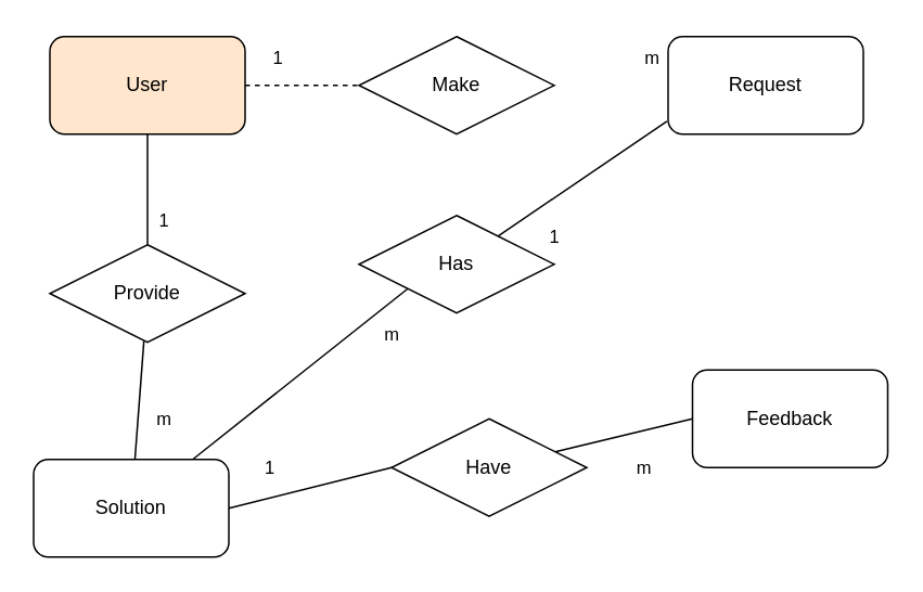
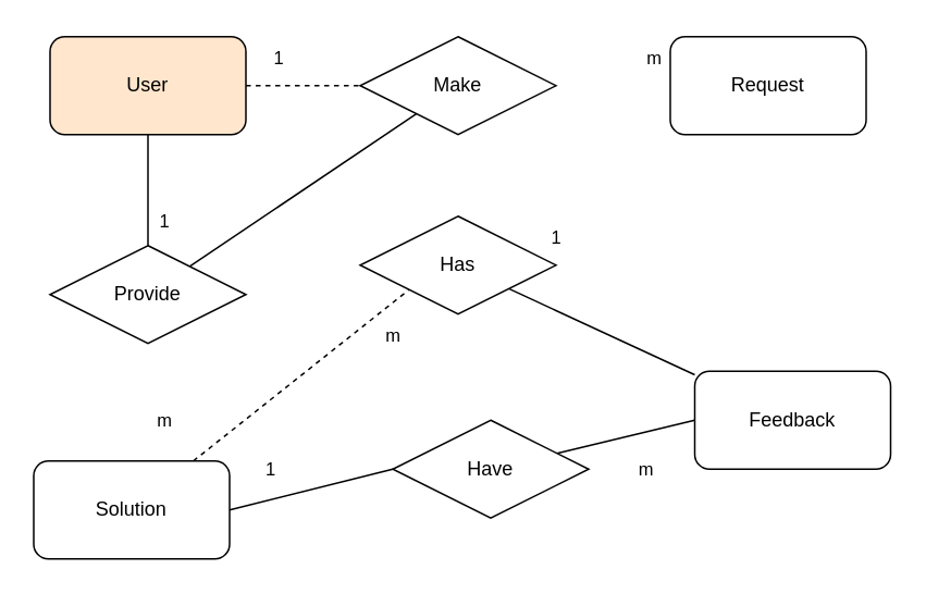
- <mxCell id="22" style="edgeStyle=none;rounded=0;orthogonalLoop=1;jettySize=auto;html=1;entryX=-0.006;entryY=0.867;entryDx=0;entryDy=0;entryPerimeter=0;strokeColor=default;align=center;verticalAlign=middle;fontFamily=Helvetica;fontSize=11;fontColor=default;labelBackgroundColor=default;endArrow=none;endFill=0;" edge="1" parent="1" source="17" target="6"><mxGeometry relative="1" as="geometry" /></mxCell>
+ <mxCell id="22" style="edgeStyle=none;rounded=0;orthogonalLoop=1;jettySize=auto;html=1;strokeColor=default;align=center;verticalAlign=middle;fontFamily=Helvetica;fontSize=11;fontColor=default;labelBackgroundColor=default;endArrow=none;endFill=0;" edge="1" parent="1" source="17" target="7"><mxGeometry relative="1" as="geometry" /></mxCell>
- <mxCell id="8" style="edgeStyle=none;rounded=0;orthogonalLoop=1;jettySize=auto;html=1;entryX=0;entryY=1;entryDx=0;entryDy=0;strokeColor=default;align=center;verticalAlign=middle;fontFamily=Helvetica;fontSize=11;fontColor=default;labelBackgroundColor=default;endArrow=none;endFill=0;" edge="1" parent="1" source="9" target="17"><mxGeometry relative="1" as="geometry" /></mxCell>
+ <mxCell id="8" style="edgeStyle=none;rounded=0;orthogonalLoop=1;jettySize=auto;html=1;entryX=0;entryY=1;entryDx=0;entryDy=0;strokeColor=default;align=center;verticalAlign=middle;fontFamily=Helvetica;fontSize=11;fontColor=default;labelBackgroundColor=default;endArrow=none;endFill=0;dashed=1;" edge="1" parent="1" source="9" target="17"><mxGeometry relative="1" as="geometry" /></mxCell>
- <mxCell id="18" value="" style="edgeStyle=none;rounded=0;orthogonalLoop=1;jettySize=auto;html=1;strokeColor=default;align=center;verticalAlign=middle;fontFamily=Helvetica;fontSize=11;fontColor=default;labelBackgroundColor=default;endArrow=none;endFill=0;" edge="1" parent="1" source="19" target="9"><mxGeometry relative="1" as="geometry" /></mxCell>
+ <mxCell id="18" value="" style="edgeStyle=none;rounded=0;orthogonalLoop=1;jettySize=auto;html=1;strokeColor=default;align=center;verticalAlign=middle;fontFamily=Helvetica;fontSize=11;fontColor=default;labelBackgroundColor=default;endArrow=none;endFill=0;" edge="1" parent="1" source="19" target="10"><mxGeometry relative="1" as="geometry" /></mxCell>
